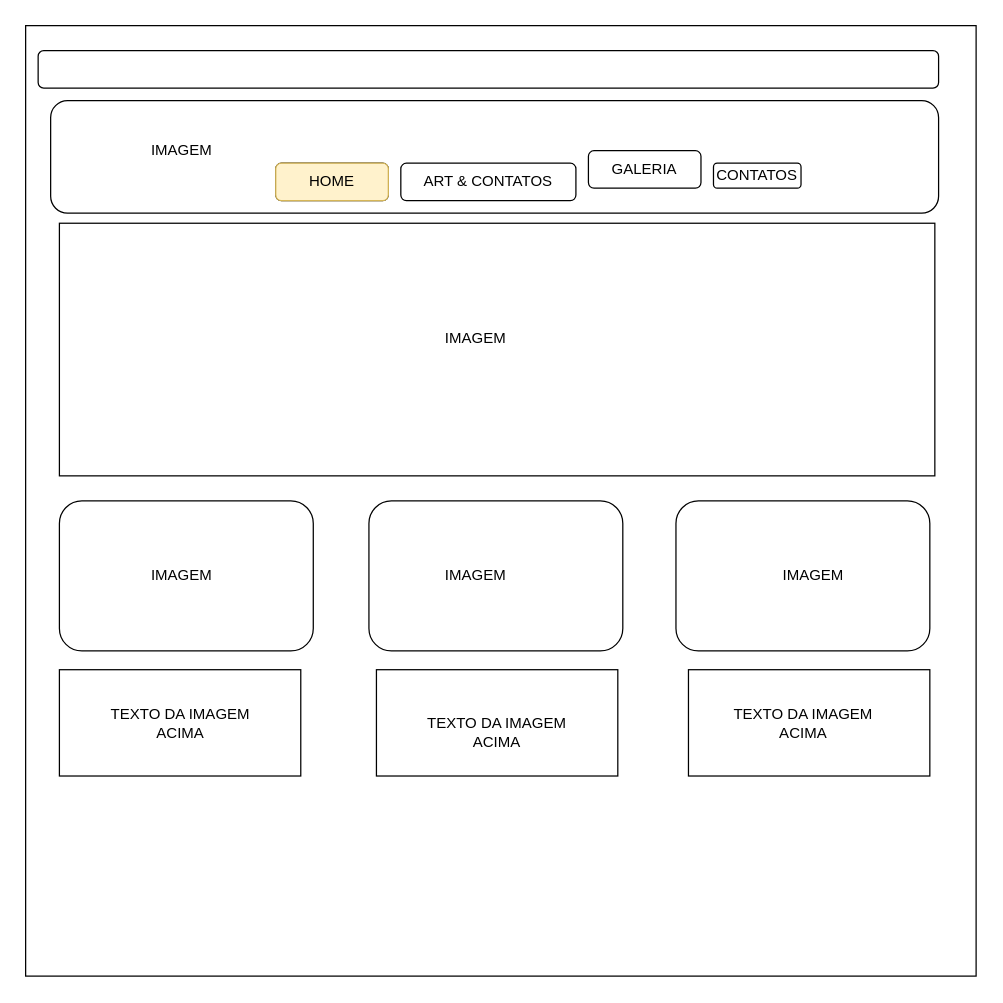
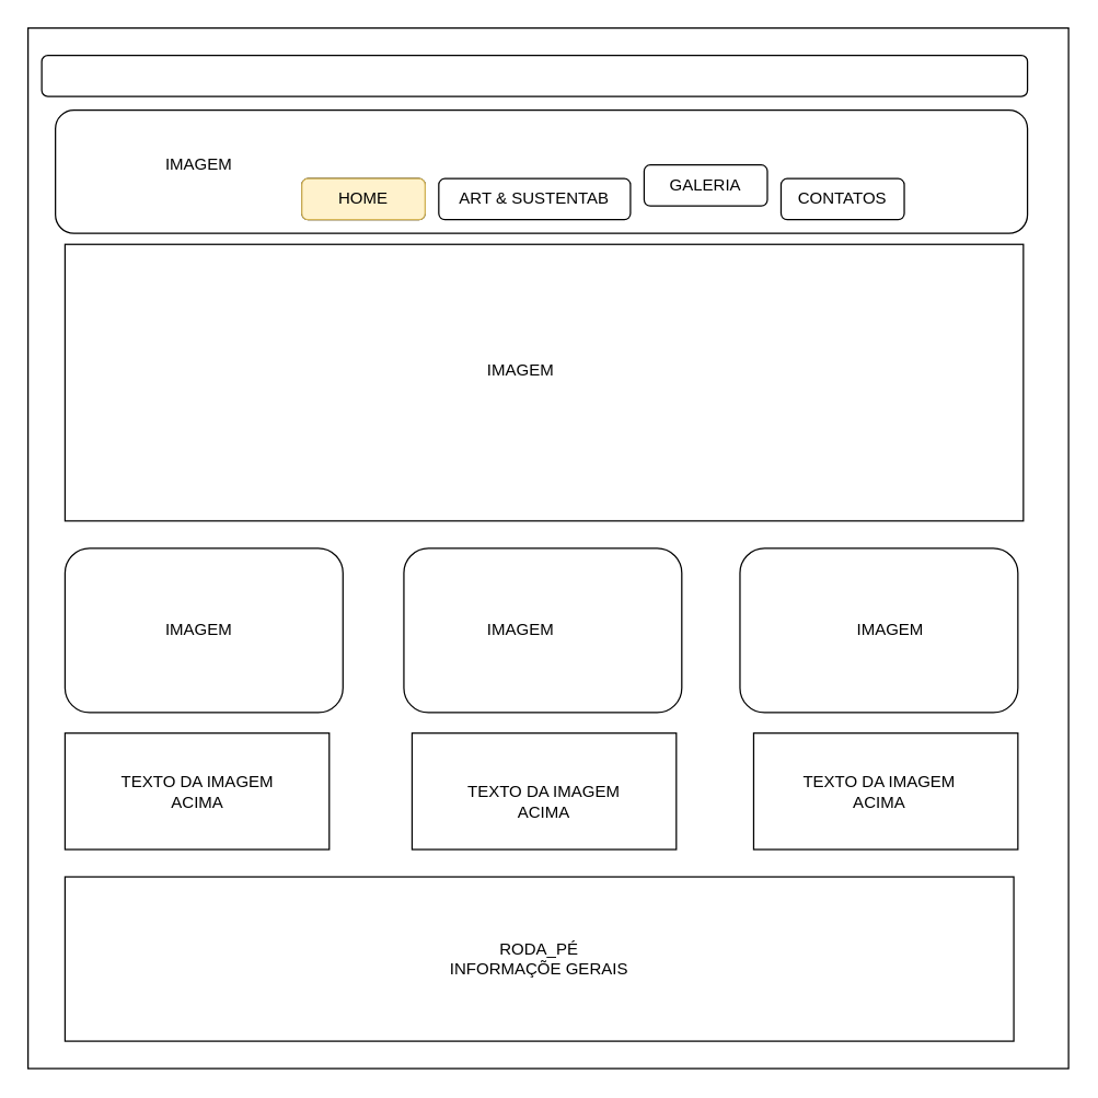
- <mxCell id="10" value="CONTATOS" style="rounded=1;whiteSpace=wrap;html=1;" vertex="1" parent="1"><mxGeometry x="570" y="130" width="70" height="20" as="geometry" /></mxCell>
+ <mxCell id="10" value="CONTATOS" style="rounded=1;whiteSpace=wrap;html=1;" vertex="1" parent="1"><mxGeometry x="570" y="130" width="90" height="30" as="geometry" /></mxCell>
- <mxCell id="8" value="ART &amp;amp; CONTATOS" style="rounded=1;whiteSpace=wrap;html=1;" vertex="1" parent="1"><mxGeometry x="320" y="130" width="140" height="30" as="geometry" /></mxCell>
+ <mxCell id="8" value="ART &amp;amp; SUSTENTAB" style="rounded=1;whiteSpace=wrap;html=1;" vertex="1" parent="1"><mxGeometry x="320" y="130" width="140" height="30" as="geometry" /></mxCell>
+ <mxCell id="25" value="RODA_PÉ&lt;br&gt;INFORMAÇÕE GERAIS" style="rounded=0;whiteSpace=wrap;html=1;" vertex="1" parent="1"><mxGeometry x="47" y="640" width="693" height="120" as="geometry" /></mxCell>
